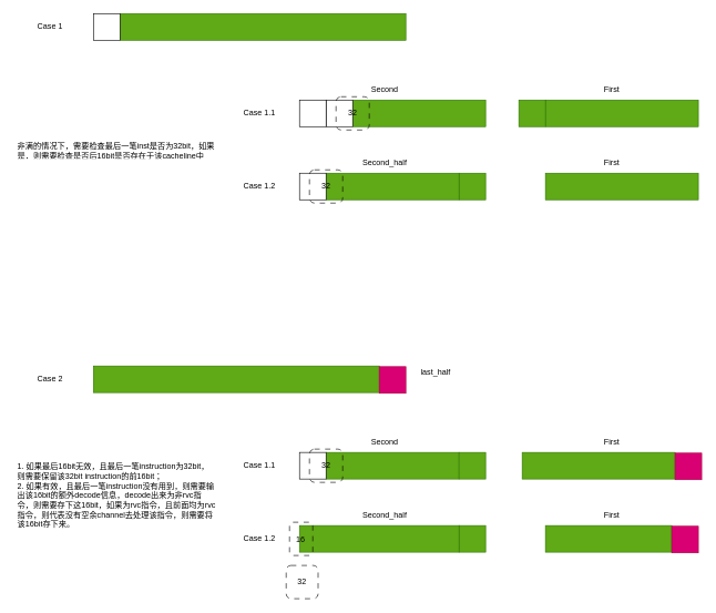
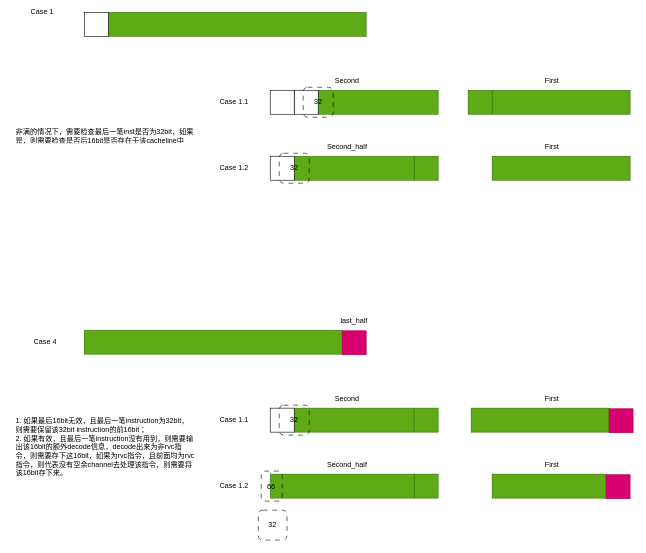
- <mxCell id="4" value="Case 1" style="text;strokeColor=none;fillColor=none;align=left;verticalAlign=middle;spacingLeft=4;spacingRight=4;overflow=hidden;points=[[0,0.5],[1,0.5]];portConstraint=eastwest;rotatable=0;whiteSpace=wrap;html=1;" parent="1" vertex="1"><mxGeometry x="50" y="25" width="60" height="30" as="geometry" /></mxCell>
+ <mxCell id="4" value="Case 1" style="text;strokeColor=none;fillColor=none;align=left;verticalAlign=middle;spacingLeft=4;spacingRight=4;overflow=hidden;points=[[0,0.5],[1,0.5]];portConstraint=eastwest;rotatable=0;whiteSpace=wrap;html=1;" parent="1" vertex="1"><mxGeometry x="45" y="5" width="60" height="30" as="geometry" /></mxCell>
- <mxCell id="38" value="last_half" style="text;html=1;strokeColor=none;fillColor=none;align=center;verticalAlign=middle;whiteSpace=wrap;rounded=0;" parent="1" vertex="1"><mxGeometry x="625" y="545" width="60" height="30" as="geometry" /></mxCell>
+ <mxCell id="38" value="last_half" style="text;html=1;strokeColor=none;fillColor=none;align=center;verticalAlign=middle;whiteSpace=wrap;rounded=0;" parent="1" vertex="1"><mxGeometry x="560" y="520" width="60" height="30" as="geometry" /></mxCell>
- <mxCell id="22" value="Case 2" style="text;strokeColor=none;fillColor=none;align=left;verticalAlign=middle;spacingLeft=4;spacingRight=4;overflow=hidden;points=[[0,0.5],[1,0.5]];portConstraint=eastwest;rotatable=0;whiteSpace=wrap;html=1;" parent="1" vertex="1"><mxGeometry x="50" y="555" width="60" height="30" as="geometry" /></mxCell>
+ <mxCell id="22" value="Case 4" style="text;strokeColor=none;fillColor=none;align=left;verticalAlign=middle;spacingLeft=4;spacingRight=4;overflow=hidden;points=[[0,0.5],[1,0.5]];portConstraint=eastwest;rotatable=0;whiteSpace=wrap;html=1;" parent="1" vertex="1"><mxGeometry x="50" y="555" width="60" height="30" as="geometry" /></mxCell>
- <mxCell id="46" value="16" style="text;html=1;strokeColor=none;fillColor=none;align=center;verticalAlign=middle;whiteSpace=wrap;rounded=0;dashed=1;dashPattern=8 8;" parent="1" vertex="1"><mxGeometry x="422" y="796" width="60" height="30" as="geometry" /></mxCell>
+ <mxCell id="46" value="66" style="text;html=1;strokeColor=none;fillColor=none;align=center;verticalAlign=middle;whiteSpace=wrap;rounded=0;dashed=1;dashPattern=8 8;" parent="1" vertex="1"><mxGeometry x="422" y="796" width="60" height="30" as="geometry" /></mxCell>
